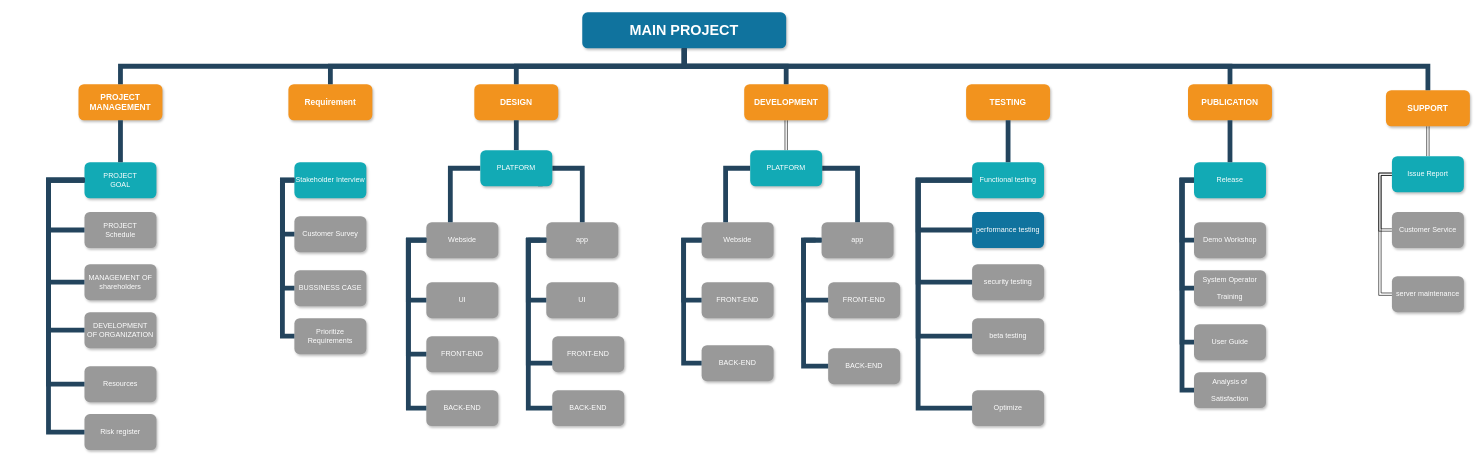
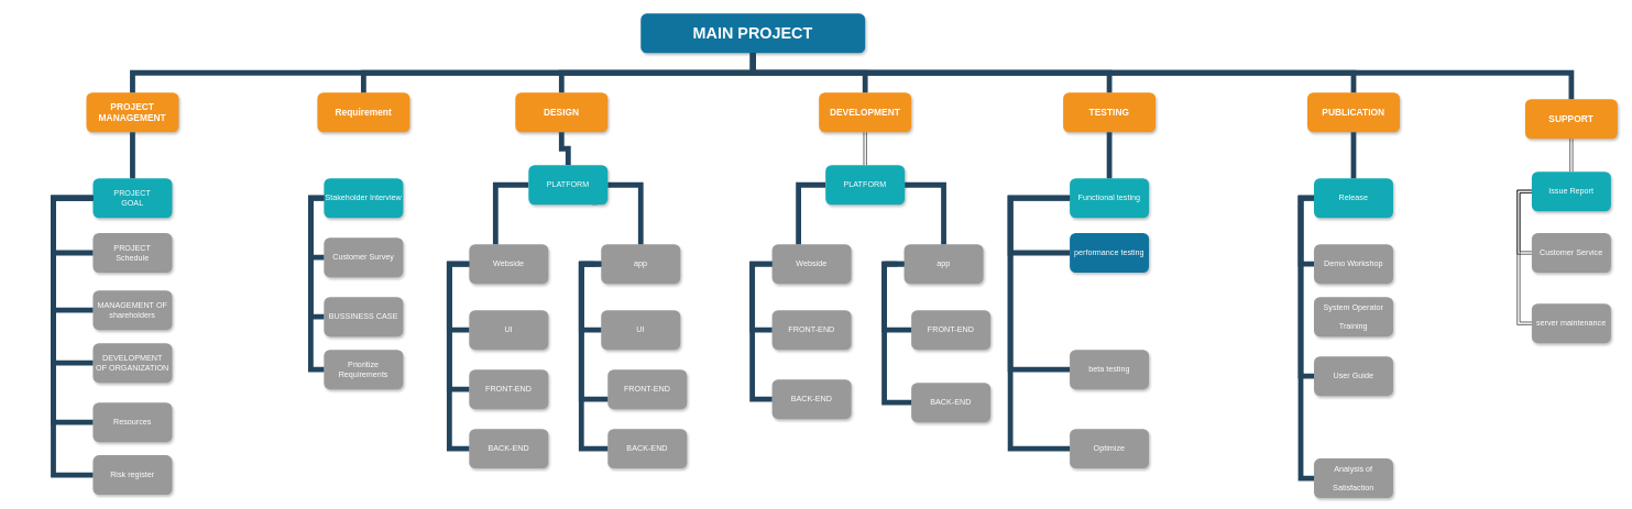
+ <mxCell id="70" value="" style="edgeStyle=elbowEdgeStyle;elbow=vertical;rounded=0;fontColor=#000000;endArrow=none;endFill=0;strokeWidth=8;strokeColor=#23445D;" parent="1" source="2" target="9" edge="1"><mxGeometry width="100" height="100" relative="1" as="geometry"><mxPoint x="550" y="150" as="sourcePoint" /><mxPoint x="650" y="50" as="targetPoint" /></mxGeometry></mxCell>
- <mxCell id="6" value="DESIGN" style="whiteSpace=wrap;rounded=1;fillColor=#F2931E;strokeColor=none;shadow=1;fontColor=#FFFFFF;fontStyle=1;fontSize=14" parent="1" vertex="1"><mxGeometry x="790" y="140" width="140" height="60" as="geometry" /></mxCell>
+ <mxCell id="6" value="DESIGN" style="whiteSpace=wrap;rounded=1;fillColor=#F2931E;strokeColor=none;shadow=1;fontColor=#FFFFFF;fontStyle=1;fontSize=14" parent="1" vertex="1"><mxGeometry x="780" y="140" width="140" height="60" as="geometry" /></mxCell>
- <mxCell id="50" value="" style="edgeStyle=elbowEdgeStyle;elbow=horizontal;rounded=0;fontColor=#000000;endArrow=none;endFill=0;strokeWidth=8;strokeColor=#23445D;" parent="1" source="44" target="48" edge="1"><mxGeometry width="100" height="100" relative="1" as="geometry"><mxPoint x="1510" y="300" as="sourcePoint" /><mxPoint x="1510" y="720" as="targetPoint" /><Array as="points"><mxPoint x="1530" y="430" /><mxPoint x="1500" y="520" /></Array></mxGeometry></mxCell>
- <mxCell id="48" value="security testing" style="whiteSpace=wrap;rounded=1;fillColor=#999999;strokeColor=none;shadow=1;fontColor=#FFFFFF;fontStyle=0" parent="1" vertex="1"><mxGeometry x="1620" y="440" width="120" height="60" as="geometry" /></mxCell>
- <mxCell id="59" value="" style="edgeStyle=elbowEdgeStyle;elbow=horizontal;rounded=0;fontColor=#000000;endArrow=none;endFill=0;strokeWidth=8;strokeColor=#23445D;" parent="1" source="53" target="55" edge="1"><mxGeometry width="100" height="100" relative="1" as="geometry"><mxPoint x="1980" y="300" as="sourcePoint" /><mxPoint x="1980" y="480" as="targetPoint" /><Array as="points"><mxPoint x="1970" y="390" /></Array></mxGeometry></mxCell>
- <mxCell id="57" value="Analysis of&#10;&#10;Satisfaction" style="whiteSpace=wrap;rounded=1;fillColor=#999999;strokeColor=none;shadow=1;fontColor=#FFFFFF;fontStyle=0" parent="1" vertex="1"><mxGeometry x="1990" y="620" width="120" height="60" as="geometry" /></mxCell>
+ <mxCell id="57" value="Analysis of&#10;&#10;Satisfaction" style="whiteSpace=wrap;rounded=1;fillColor=#999999;strokeColor=none;shadow=1;fontColor=#FFFFFF;fontStyle=0" parent="1" vertex="1"><mxGeometry x="1990" y="695" width="120" height="60" as="geometry" /></mxCell>
